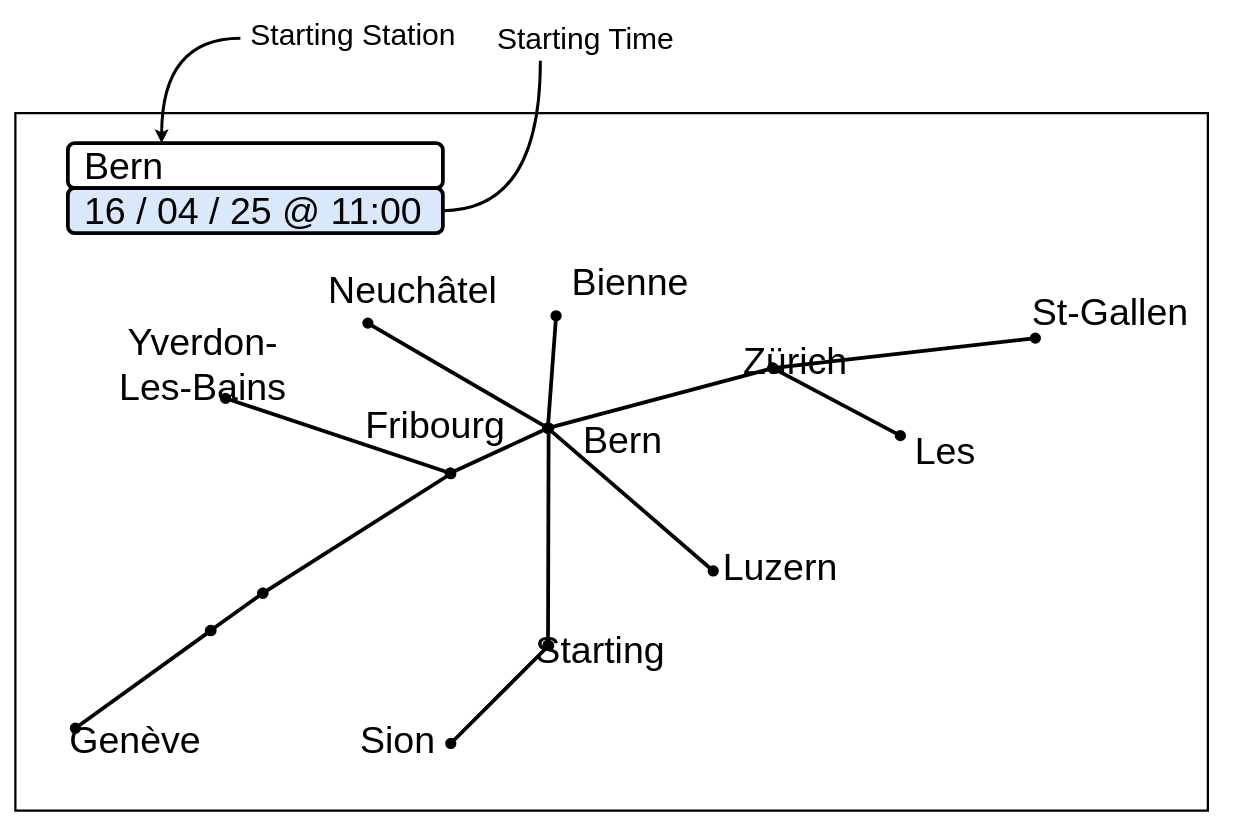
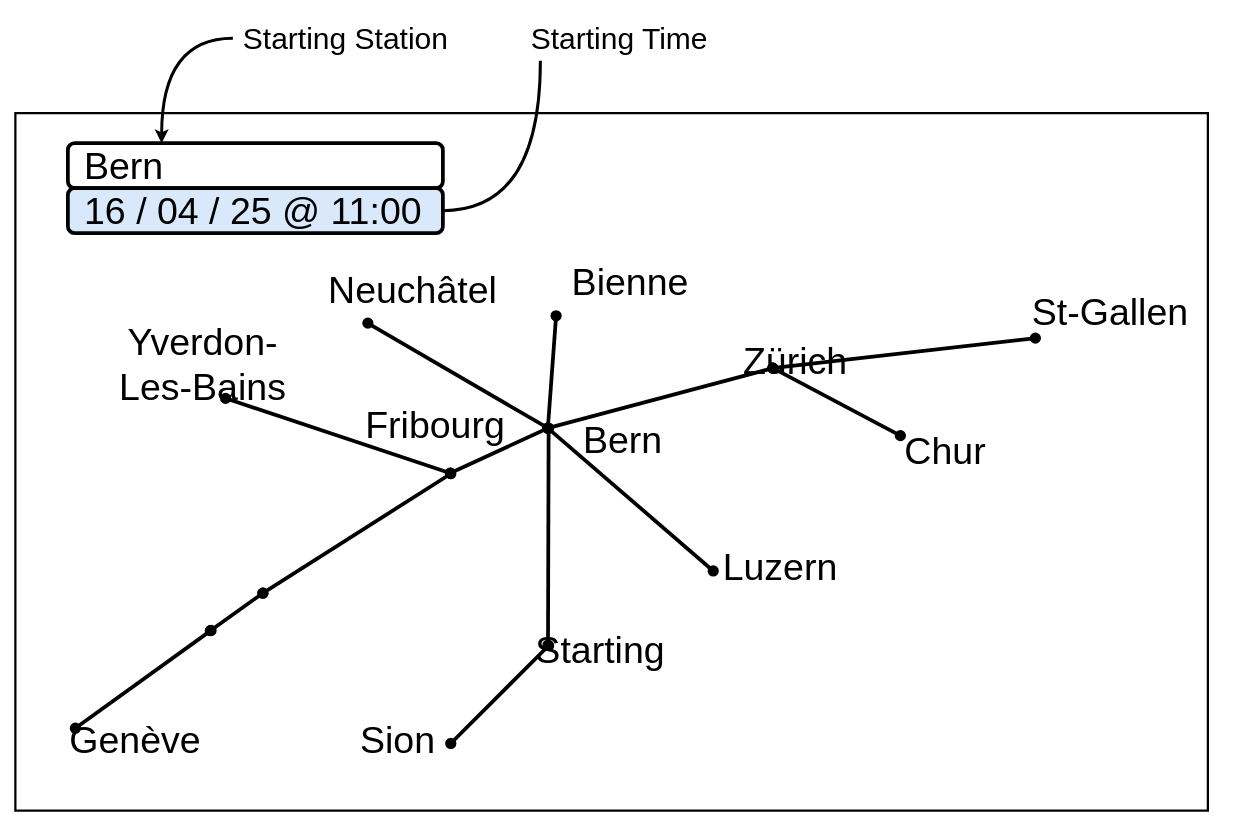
- <mxCell id="31" value="&lt;font style=&quot;font-size: 40px;&quot;&gt;Starting Station&lt;/font&gt;" style="text;html=1;align=center;verticalAlign=middle;resizable=0;points=[];autosize=1;strokeColor=none;fillColor=none;" vertex="1" parent="1"><mxGeometry x="320" y="15" width="300" height="60" as="geometry" /></mxCell>
+ <mxCell id="31" value="&lt;font style=&quot;font-size: 40px;&quot;&gt;Starting Station&lt;/font&gt;" style="text;html=1;align=center;verticalAlign=middle;resizable=0;points=[];autosize=1;strokeColor=none;fillColor=none;" vertex="1" parent="1"><mxGeometry x="310" y="20" width="300" height="60" as="geometry" /></mxCell>
- <mxCell id="33" value="&lt;font style=&quot;font-size: 40px;&quot;&gt;Starting Time&lt;/font&gt;" style="text;html=1;align=center;verticalAlign=middle;resizable=0;points=[];autosize=1;strokeColor=none;fillColor=none;" vertex="1" parent="1"><mxGeometry x="650" y="20" width="260" height="60" as="geometry" /></mxCell>
+ <mxCell id="33" value="&lt;font style=&quot;font-size: 40px;&quot;&gt;Starting Time&lt;/font&gt;" style="text;html=1;align=center;verticalAlign=middle;resizable=0;points=[];autosize=1;strokeColor=none;fillColor=none;" vertex="1" parent="1"><mxGeometry x="695" y="20" width="260" height="60" as="geometry" /></mxCell>
- <mxCell id="26" value="&lt;span style=&quot;font-size: 50px;&quot;&gt;Les&lt;/span&gt;" style="text;html=1;align=center;verticalAlign=middle;whiteSpace=wrap;rounded=0;" vertex="1" parent="1"><mxGeometry x="1110" y="585" width="300" height="30" as="geometry" /></mxCell>
+ <mxCell id="26" value="&lt;span style=&quot;font-size: 50px;&quot;&gt;Chur&lt;/span&gt;" style="text;html=1;align=center;verticalAlign=middle;whiteSpace=wrap;rounded=0;" vertex="1" parent="1"><mxGeometry x="1110" y="585" width="300" height="30" as="geometry" /></mxCell>
